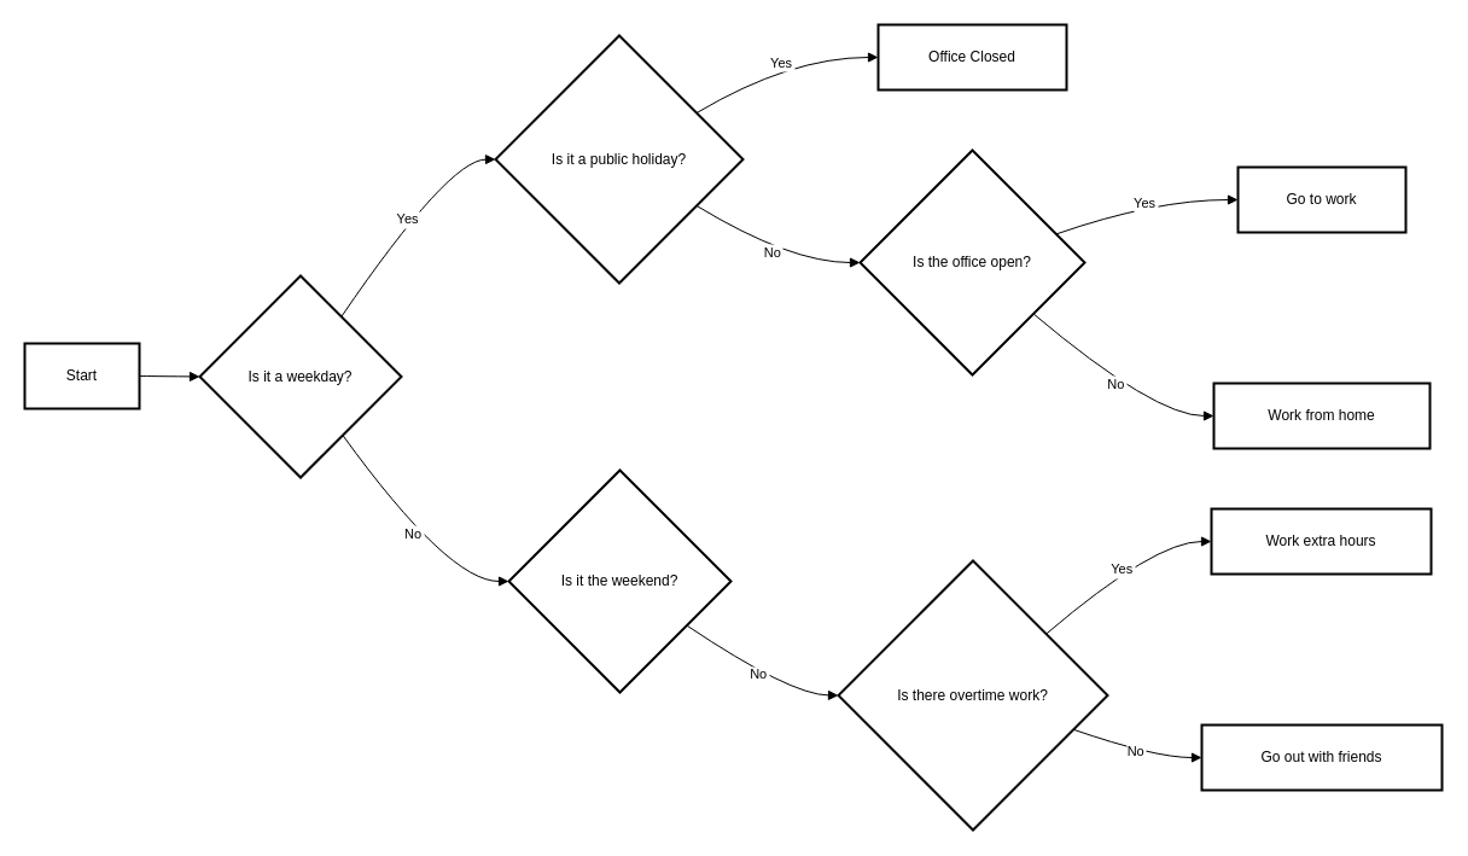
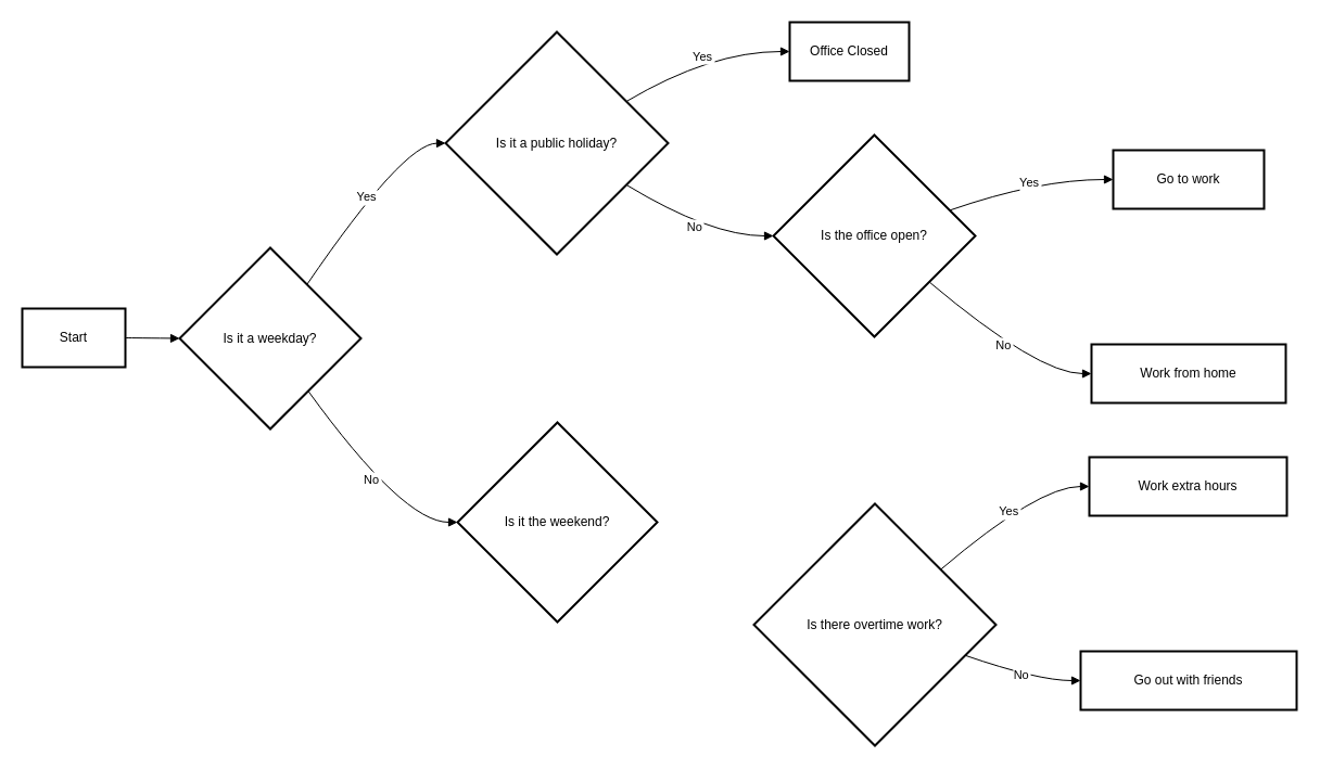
- <mxCell id="5" value="Office Closed" style="whiteSpace=wrap;strokeWidth=2;" vertex="1" parent="1"><mxGeometry x="727" y="20" width="156" height="54" as="geometry" /></mxCell>
+ <mxCell id="5" value="Office Closed" style="whiteSpace=wrap;strokeWidth=2;" vertex="1" parent="1"><mxGeometry x="727" y="20" width="110" height="54" as="geometry" /></mxCell>
- <mxCell id="20" value="No" style="curved=1;startArrow=none;endArrow=block;exitX=1;exitY=0.83;entryX=0;entryY=0.5;" edge="1" parent="1" source="9" target="10"><mxGeometry relative="1" as="geometry"><Array as="points"><mxPoint x="654" y="575" /></Array></mxGeometry></mxCell>
